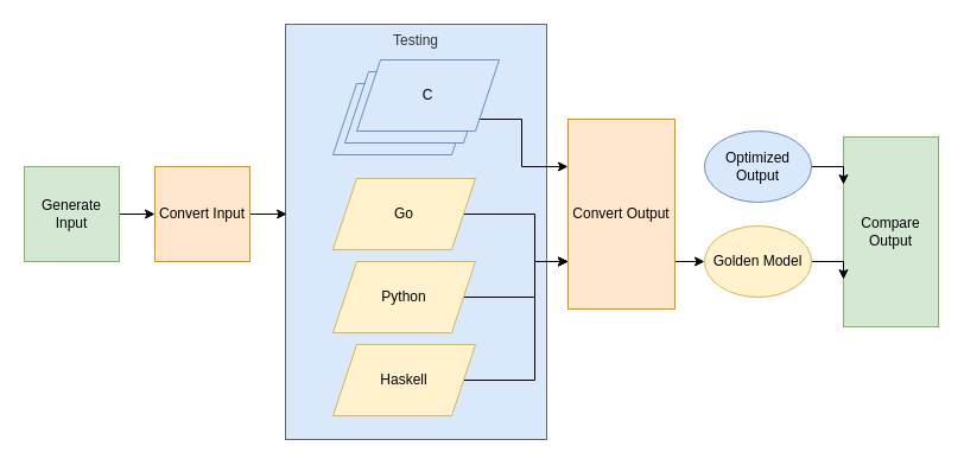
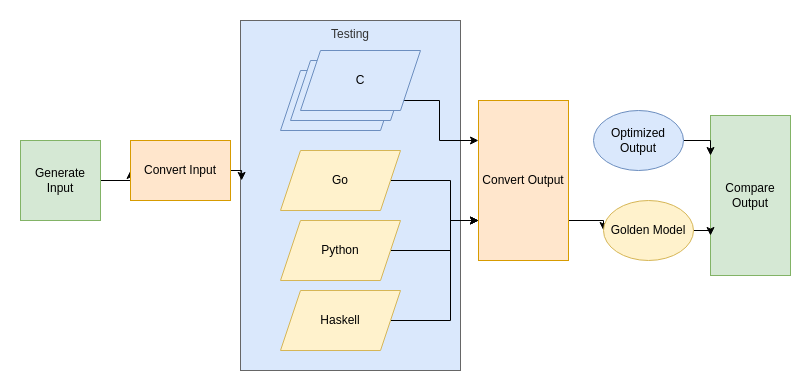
- <mxCell id="23" value="Convert Input" style="whiteSpace=wrap;html=1;aspect=fixed;fillColor=#ffe6cc;strokeColor=#d79b00;" vertex="1" parent="1"><mxGeometry x="130" y="140" width="80" height="80" as="geometry" /></mxCell>
+ <mxCell id="23" value="Convert Input" style="whiteSpace=wrap;html=1;aspect=fixed;fillColor=#ffe6cc;strokeColor=#d79b00;" vertex="1" parent="1"><mxGeometry x="130" y="140" width="100" height="60" as="geometry" /></mxCell>
- <mxCell id="15" value="&lt;div&gt;Golden Model&lt;/div&gt;" style="ellipse;whiteSpace=wrap;html=1;fillColor=#fff2cc;strokeColor=#d6b656;" vertex="1" parent="1"><mxGeometry x="593" y="190" width="90" height="60" as="geometry" /></mxCell>
+ <mxCell id="15" value="&lt;div&gt;Golden Model&lt;/div&gt;" style="ellipse;whiteSpace=wrap;html=1;fillColor=#fff2cc;strokeColor=#d6b656;" vertex="1" parent="1"><mxGeometry x="603" y="200" width="90" height="60" as="geometry" /></mxCell>
